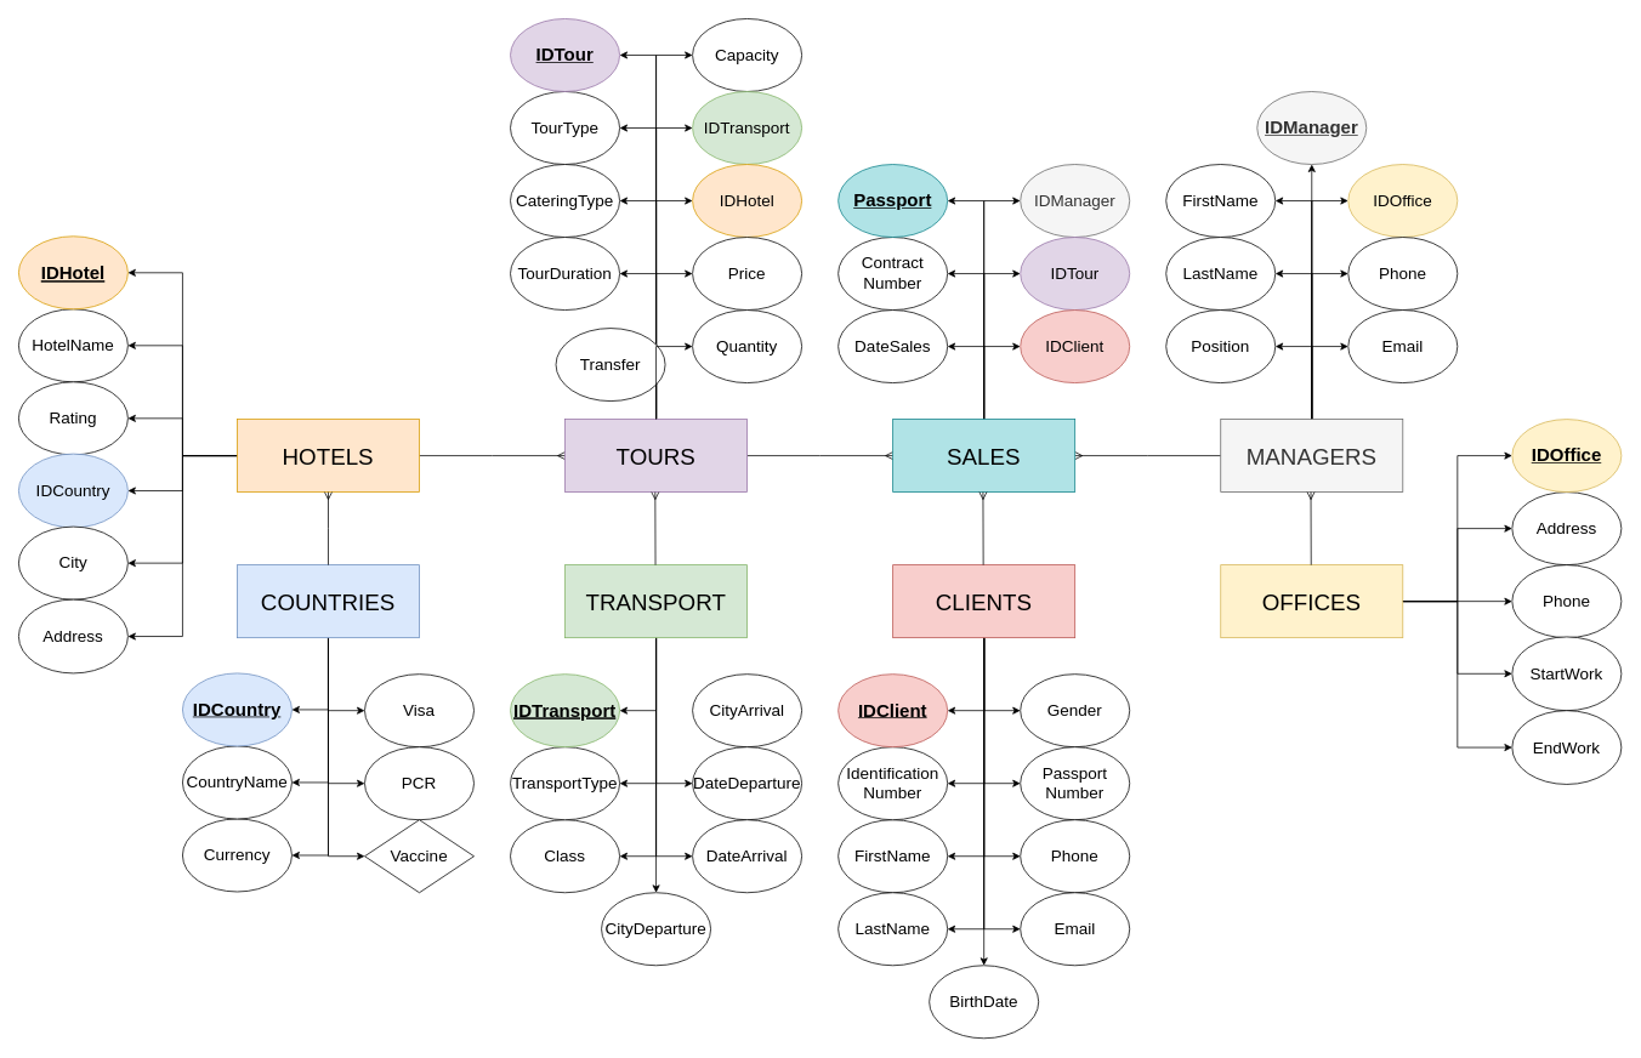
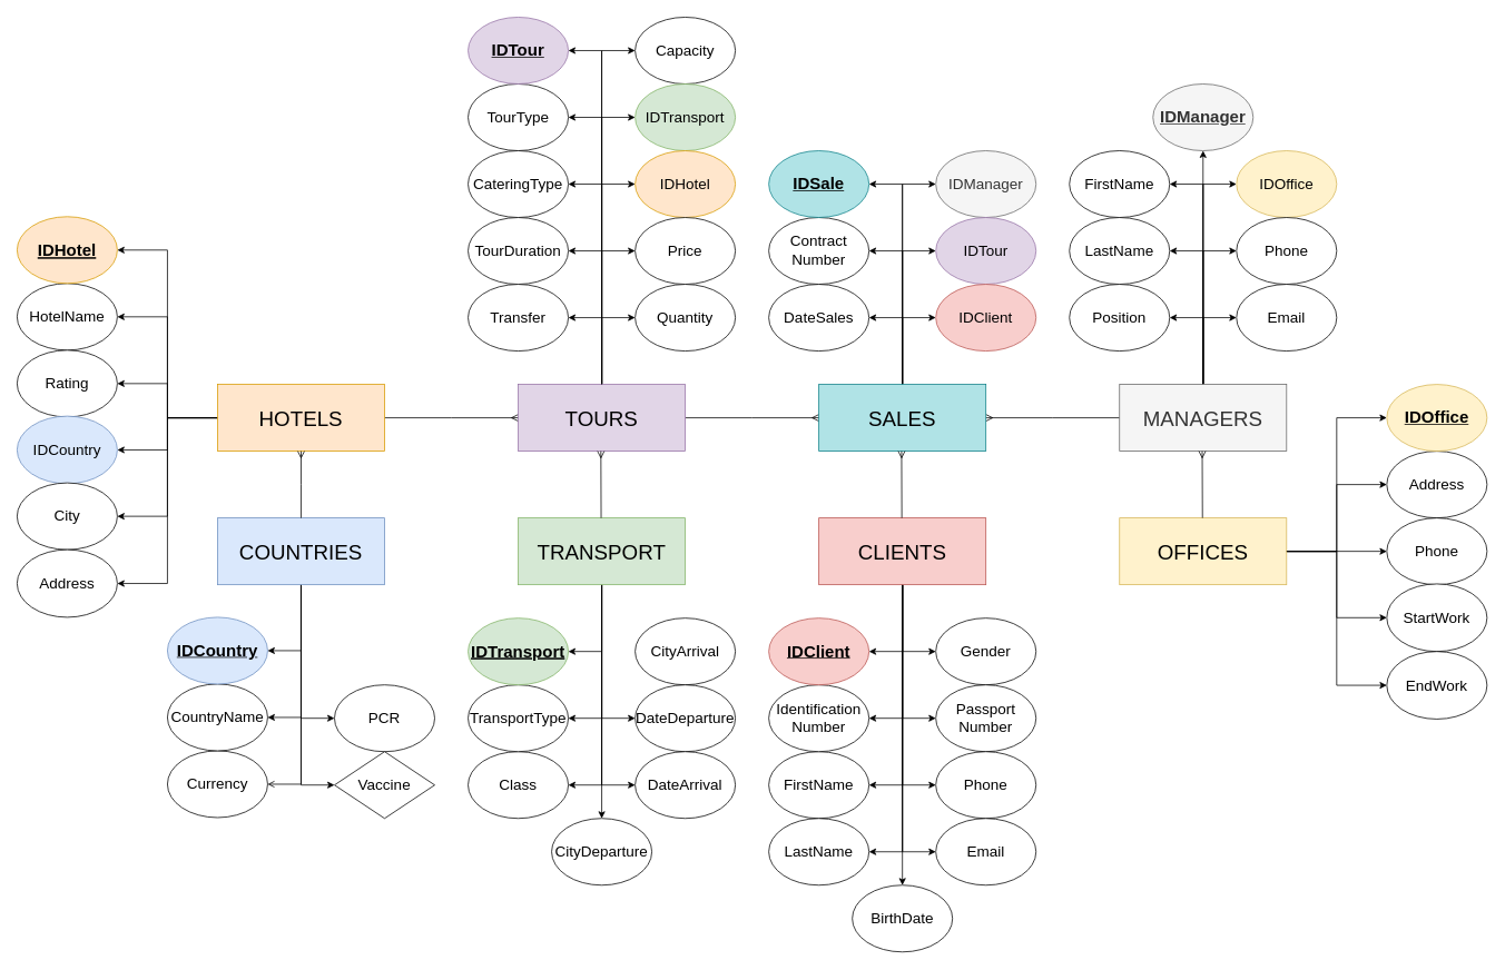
- <mxCell id="63" value="&lt;u&gt;&lt;font style=&quot;font-size: 20px&quot;&gt;Passport&lt;/font&gt;&lt;/u&gt;" style="ellipse;whiteSpace=wrap;html=1;fontSize=18;shadow=0;fillColor=#b0e3e6;strokeColor=#0e8088;fontStyle=1" parent="1" vertex="1"><mxGeometry x="920" y="180" width="120" height="80" as="geometry" /></mxCell>
+ <mxCell id="63" value="&lt;u&gt;&lt;font style=&quot;font-size: 20px&quot;&gt;IDSale&lt;/font&gt;&lt;/u&gt;" style="ellipse;whiteSpace=wrap;html=1;fontSize=18;shadow=0;fillColor=#b0e3e6;strokeColor=#0e8088;fontStyle=1" parent="1" vertex="1"><mxGeometry x="920" y="180" width="120" height="80" as="geometry" /></mxCell>
- <mxCell id="69" value="Transfer" style="ellipse;whiteSpace=wrap;html=1;fontSize=18;shadow=0;" parent="1" vertex="1"><mxGeometry x="610" y="360" width="120" height="80" as="geometry" /></mxCell>
+ <mxCell id="69" value="Transfer" style="ellipse;whiteSpace=wrap;html=1;fontSize=18;shadow=0;" parent="1" vertex="1"><mxGeometry x="560" y="340" width="120" height="80" as="geometry" /></mxCell>
- <mxCell id="51" style="edgeStyle=elbowEdgeStyle;rounded=0;sketch=0;orthogonalLoop=1;jettySize=auto;html=1;exitX=0.5;exitY=1;exitDx=0;exitDy=0;entryX=0;entryY=0.5;entryDx=0;entryDy=0;shadow=0;fontSize=18;" parent="1" source="53" target="111" edge="1"><mxGeometry relative="1" as="geometry"><Array as="points"><mxPoint x="360" y="760" /></Array></mxGeometry></mxCell>
- <mxCell id="111" value="Visa" style="ellipse;whiteSpace=wrap;html=1;fontSize=18;shadow=0;" parent="1" vertex="1"><mxGeometry x="400" y="740" width="120" height="80" as="geometry" /></mxCell>
- <mxCell id="47" style="edgeStyle=elbowEdgeStyle;rounded=0;sketch=0;orthogonalLoop=1;jettySize=auto;html=1;exitX=0.5;exitY=1;exitDx=0;exitDy=0;entryX=1;entryY=0.5;entryDx=0;entryDy=0;shadow=0;fontSize=18;" parent="1" source="53" target="108" edge="1"><mxGeometry relative="1" as="geometry"><Array as="points"><mxPoint x="360" y="830" /></Array></mxGeometry></mxCell>
+ <mxCell id="47" style="edgeStyle=elbowEdgeStyle;rounded=0;sketch=0;orthogonalLoop=1;jettySize=auto;html=1;exitX=0.5;exitY=1;exitDx=0;exitDy=0;entryX=1;entryY=0.5;entryDx=0;entryDy=0;shadow=0;fontSize=18;endArrow=open;" parent="1" source="53" target="108" edge="1"><mxGeometry relative="1" as="geometry"><Array as="points"><mxPoint x="360" y="830" /></Array></mxGeometry></mxCell>
